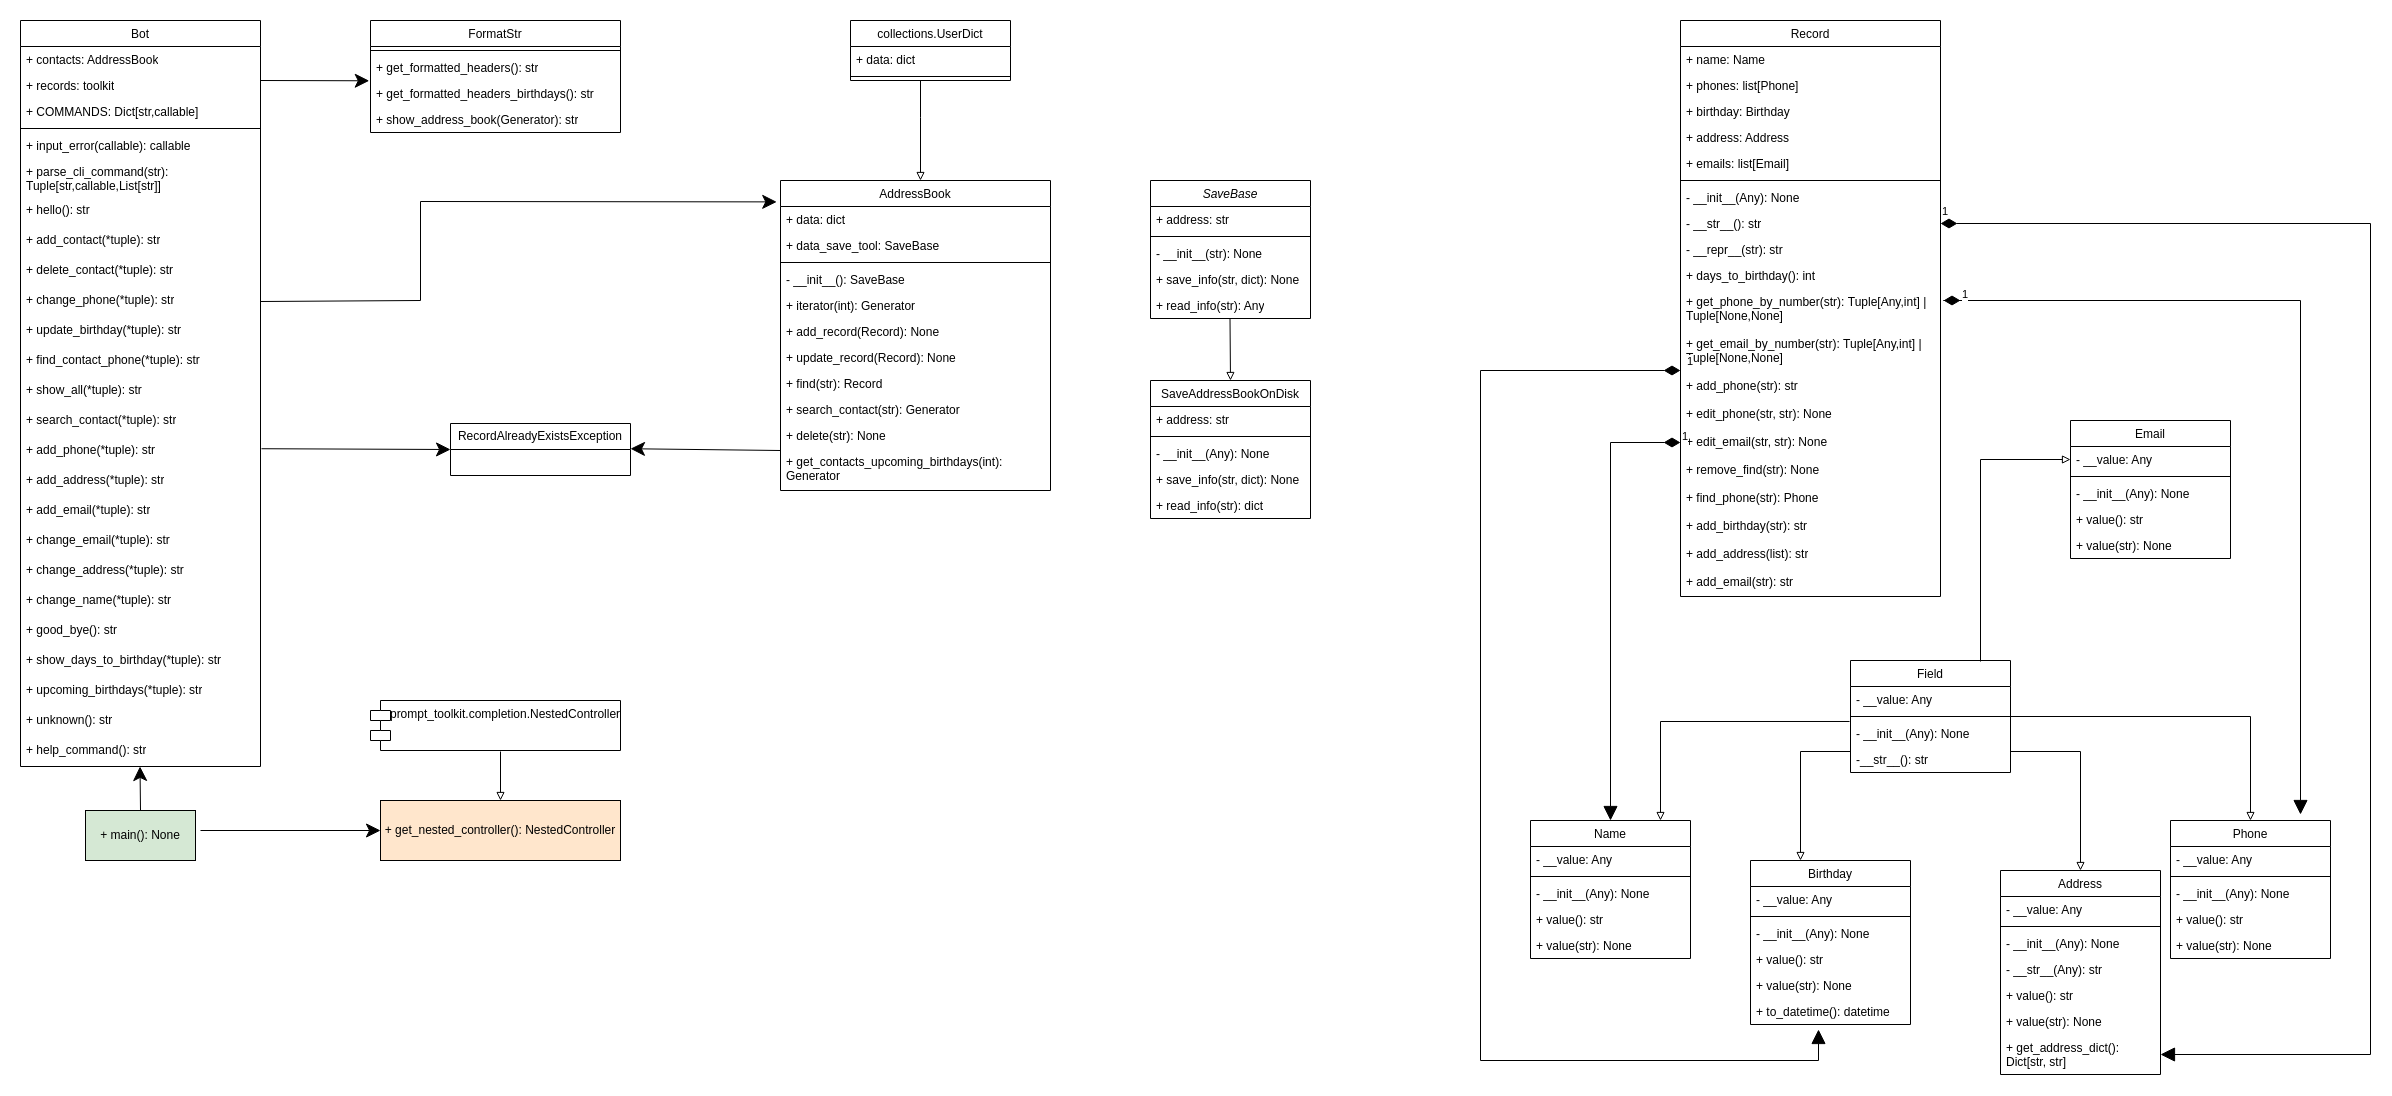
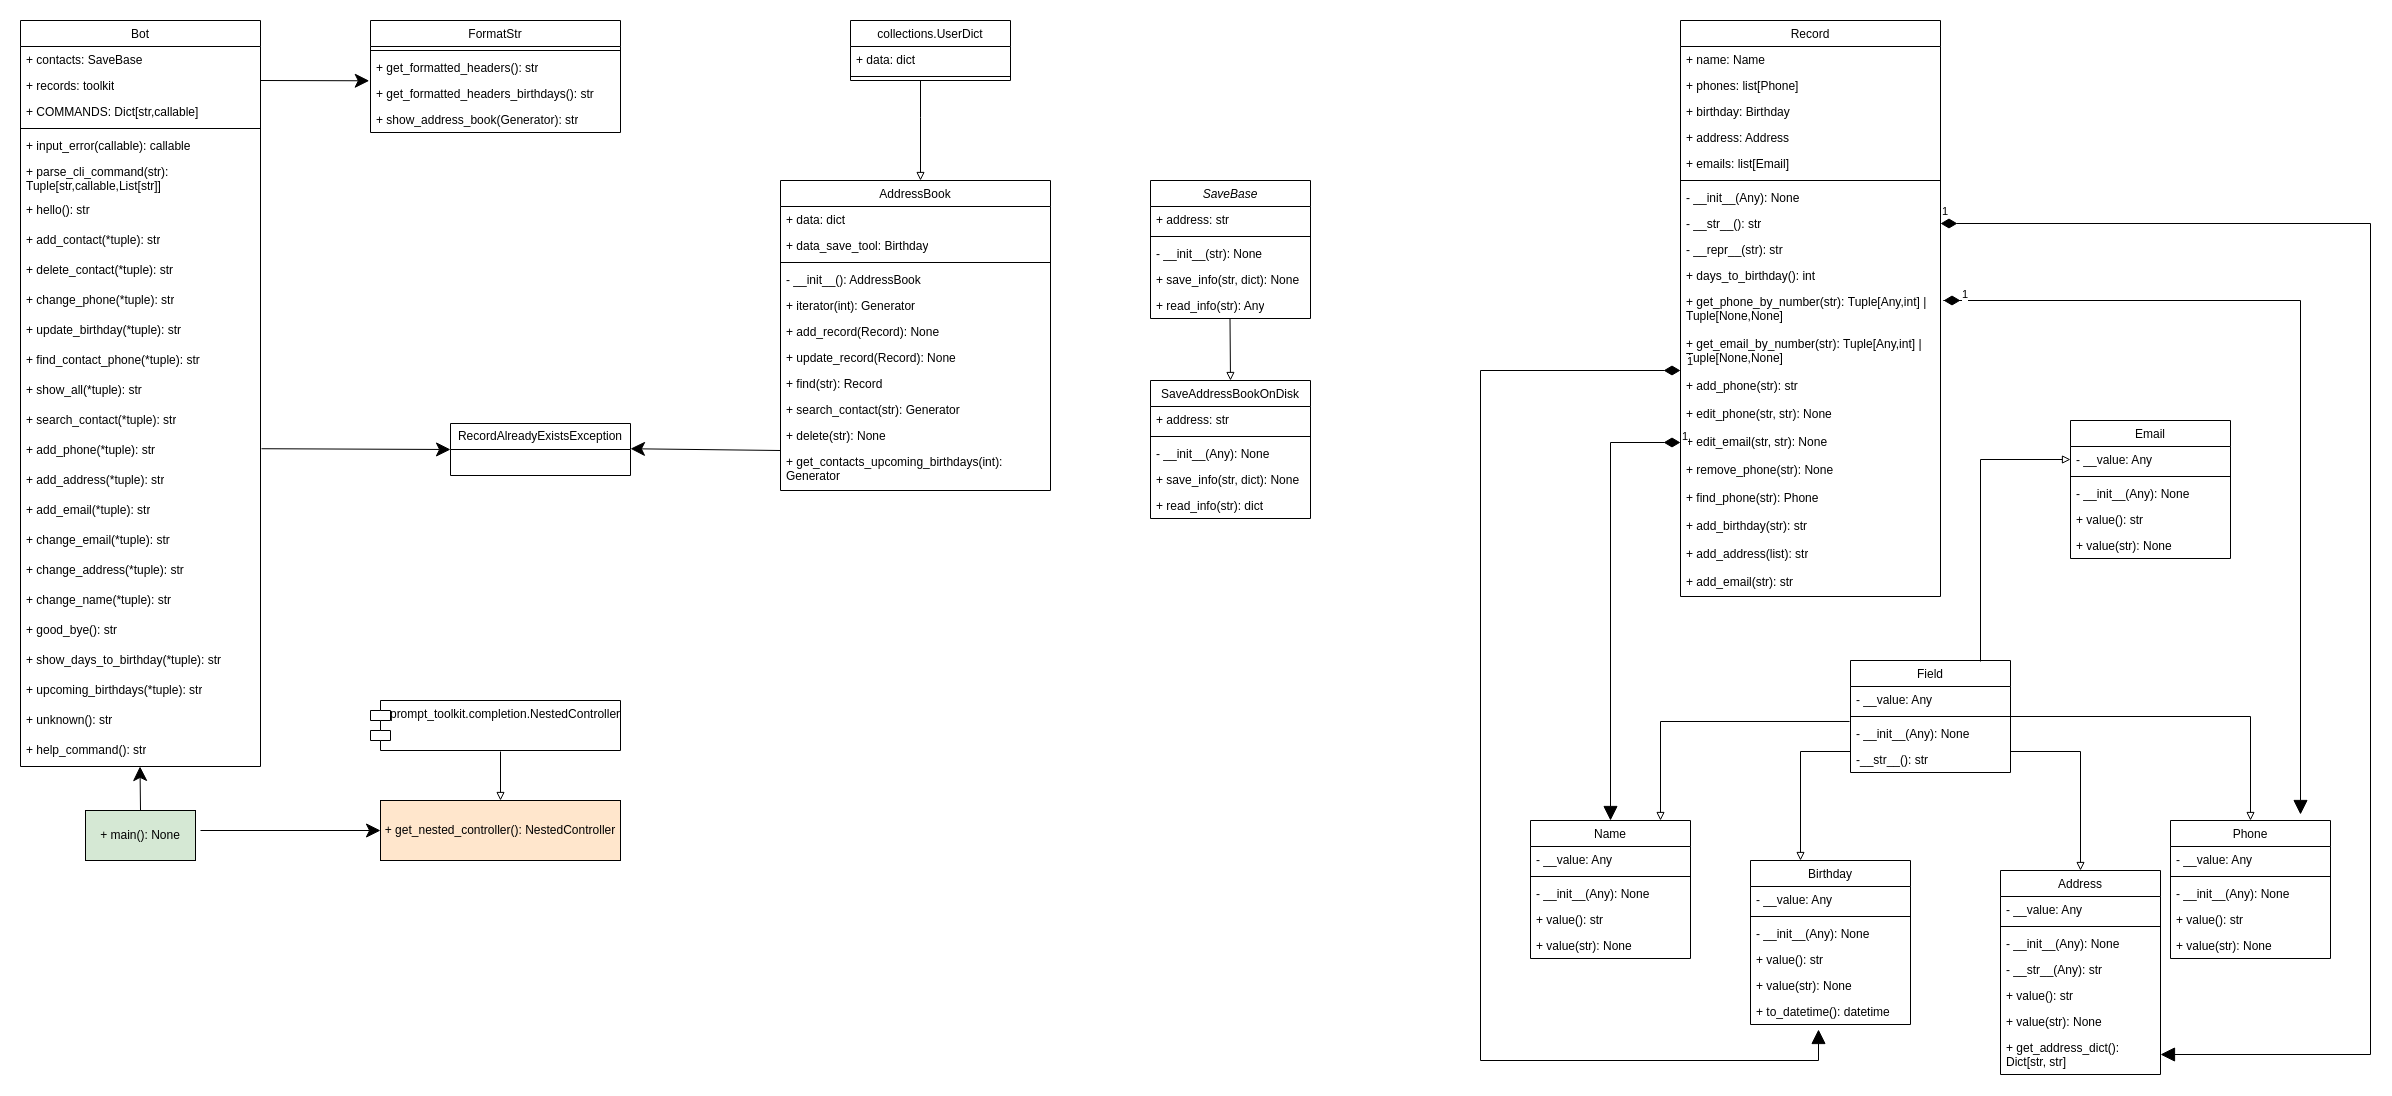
- <mxCell id="107" value="+ contacts: AddressBook" style="text;strokeColor=none;fillColor=none;align=left;verticalAlign=top;spacingLeft=4;spacingRight=4;overflow=hidden;rotatable=0;points=[[0,0.5],[1,0.5]];portConstraint=eastwest;whiteSpace=wrap;html=1;" vertex="1" parent="106"><mxGeometry y="26" width="240" height="26" as="geometry" /></mxCell>
+ <mxCell id="107" value="+ contacts: SaveBase" style="text;strokeColor=none;fillColor=none;align=left;verticalAlign=top;spacingLeft=4;spacingRight=4;overflow=hidden;rotatable=0;points=[[0,0.5],[1,0.5]];portConstraint=eastwest;whiteSpace=wrap;html=1;" vertex="1" parent="106"><mxGeometry y="26" width="240" height="26" as="geometry" /></mxCell>
- <mxCell id="132" value="" style="endArrow=classic;endFill=1;endSize=12;html=1;rounded=0;entryX=-0.014;entryY=0.069;entryDx=0;entryDy=0;entryPerimeter=0;exitX=1;exitY=0.5;exitDx=0;exitDy=0;" edge="1" parent="1" source="116" target="85"><mxGeometry width="160" relative="1" as="geometry"><mxPoint x="260" y="75.5" as="sourcePoint" /><mxPoint x="359" y="76.5" as="targetPoint" /><Array as="points"><mxPoint x="420" y="300" /><mxPoint x="420" y="201" /></Array></mxGeometry></mxCell>
- <mxCell id="87" value="+ data_save_tool: SaveBase" style="text;strokeColor=none;fillColor=none;align=left;verticalAlign=top;spacingLeft=4;spacingRight=4;overflow=hidden;rotatable=0;points=[[0,0.5],[1,0.5]];portConstraint=eastwest;whiteSpace=wrap;html=1;" vertex="1" parent="85"><mxGeometry y="52" width="270" height="26" as="geometry" /></mxCell>
+ <mxCell id="87" value="+ data_save_tool: Birthday" style="text;strokeColor=none;fillColor=none;align=left;verticalAlign=top;spacingLeft=4;spacingRight=4;overflow=hidden;rotatable=0;points=[[0,0.5],[1,0.5]];portConstraint=eastwest;whiteSpace=wrap;html=1;" vertex="1" parent="85"><mxGeometry y="52" width="270" height="26" as="geometry" /></mxCell>
- <mxCell id="89" value="- __init__(): SaveBase" style="text;strokeColor=none;fillColor=none;align=left;verticalAlign=top;spacingLeft=4;spacingRight=4;overflow=hidden;rotatable=0;points=[[0,0.5],[1,0.5]];portConstraint=eastwest;whiteSpace=wrap;html=1;" vertex="1" parent="85"><mxGeometry y="86" width="270" height="26" as="geometry" /></mxCell>
+ <mxCell id="89" value="- __init__(): AddressBook" style="text;strokeColor=none;fillColor=none;align=left;verticalAlign=top;spacingLeft=4;spacingRight=4;overflow=hidden;rotatable=0;points=[[0,0.5],[1,0.5]];portConstraint=eastwest;whiteSpace=wrap;html=1;" vertex="1" parent="85"><mxGeometry y="86" width="270" height="26" as="geometry" /></mxCell>
- <mxCell id="60" value="&lt;span style=&quot;background-color: initial;&quot;&gt;+ remove_find(str): None&lt;/span&gt;" style="text;strokeColor=none;fillColor=none;align=left;verticalAlign=top;spacingLeft=4;spacingRight=4;overflow=hidden;rotatable=1;points=[[0,0.5],[1,0.5]];portConstraint=eastwest;whiteSpace=wrap;html=1;movable=1;resizable=1;deletable=1;editable=1;locked=0;connectable=1;" vertex="1" parent="43"><mxGeometry y="436" width="260" height="28" as="geometry" /></mxCell>
+ <mxCell id="60" value="&lt;span style=&quot;background-color: initial;&quot;&gt;+ remove_phone(str): None&lt;/span&gt;" style="text;strokeColor=none;fillColor=none;align=left;verticalAlign=top;spacingLeft=4;spacingRight=4;overflow=hidden;rotatable=1;points=[[0,0.5],[1,0.5]];portConstraint=eastwest;whiteSpace=wrap;html=1;movable=1;resizable=1;deletable=1;editable=1;locked=0;connectable=1;" vertex="1" parent="43"><mxGeometry y="436" width="260" height="28" as="geometry" /></mxCell>
